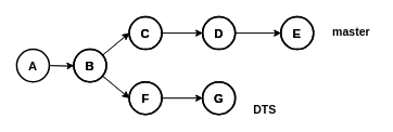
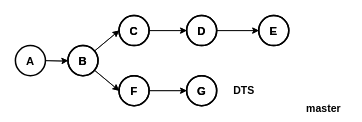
- <mxCell id="27" value="&lt;font color=&quot;#000000&quot; style=&quot;font-size: 14px;&quot;&gt;master&lt;/font&gt;" style="text;html=1;align=center;verticalAlign=middle;resizable=0;points=[];autosize=1;fontSize=14;fontStyle=1" vertex="1" parent="1"><mxGeometry x="400" y="29" width="60" height="20" as="geometry" /></mxCell>
+ <mxCell id="27" value="&lt;font color=&quot;#000000&quot; style=&quot;font-size: 14px;&quot;&gt;master&lt;/font&gt;" style="text;html=1;align=center;verticalAlign=middle;resizable=0;points=[];autosize=1;fontSize=14;fontStyle=1" vertex="1" parent="1"><mxGeometry x="400" y="134" width="60" height="20" as="geometry" /></mxCell>
- <mxCell id="28" value="&lt;font color=&quot;#000000&quot; style=&quot;font-size: 14px&quot;&gt;DTS&lt;/font&gt;" style="text;html=1;align=center;verticalAlign=middle;resizable=0;points=[];autosize=1;fontSize=14;fontStyle=1" vertex="1" parent="1"><mxGeometry x="304" y="125" width="40" height="20" as="geometry" /></mxCell>
+ <mxCell id="28" value="&lt;font color=&quot;#000000&quot; style=&quot;font-size: 14px&quot;&gt;DTS&lt;/font&gt;" style="text;html=1;align=center;verticalAlign=middle;resizable=0;points=[];autosize=1;fontSize=14;fontStyle=1" vertex="1" parent="1"><mxGeometry x="304" y="110" width="40" height="20" as="geometry" /></mxCell>
